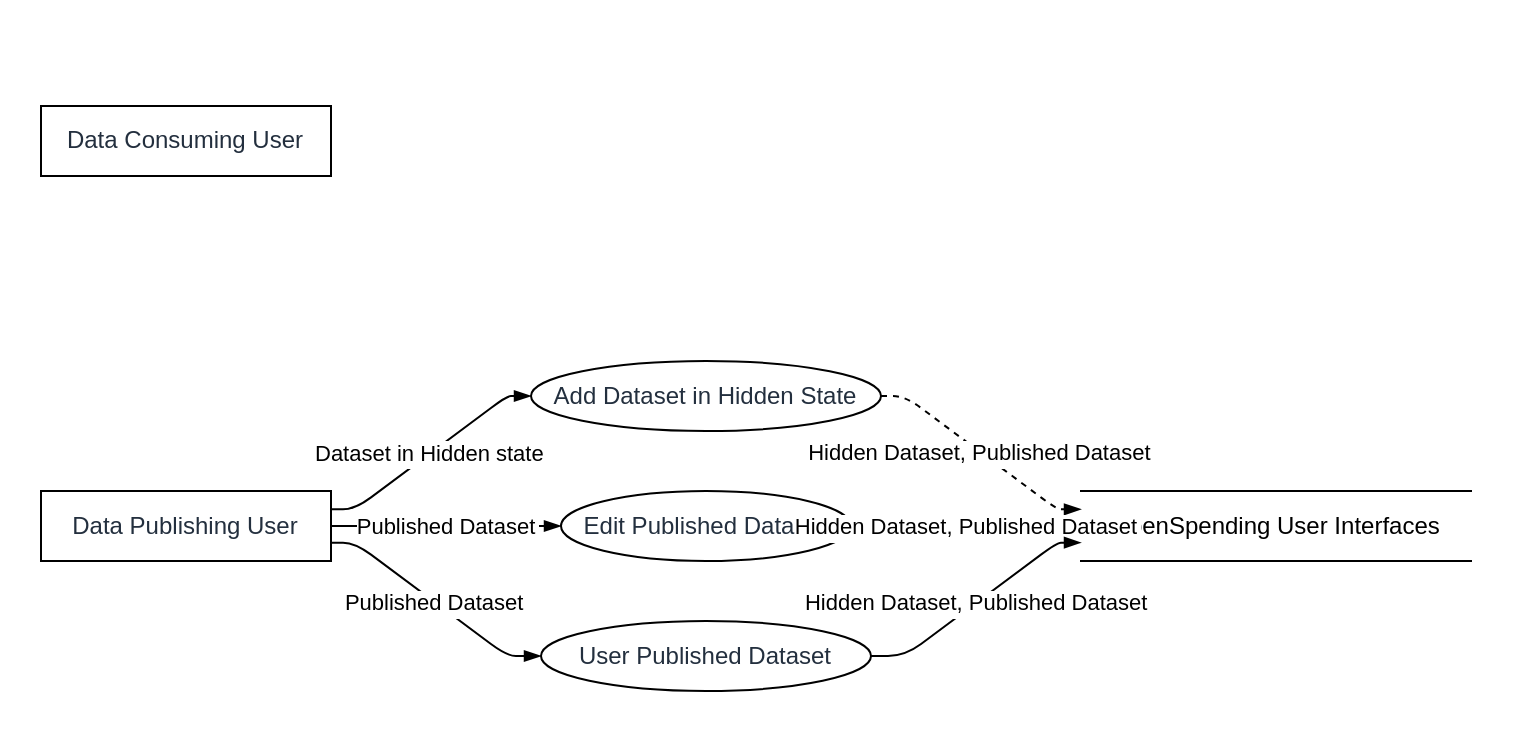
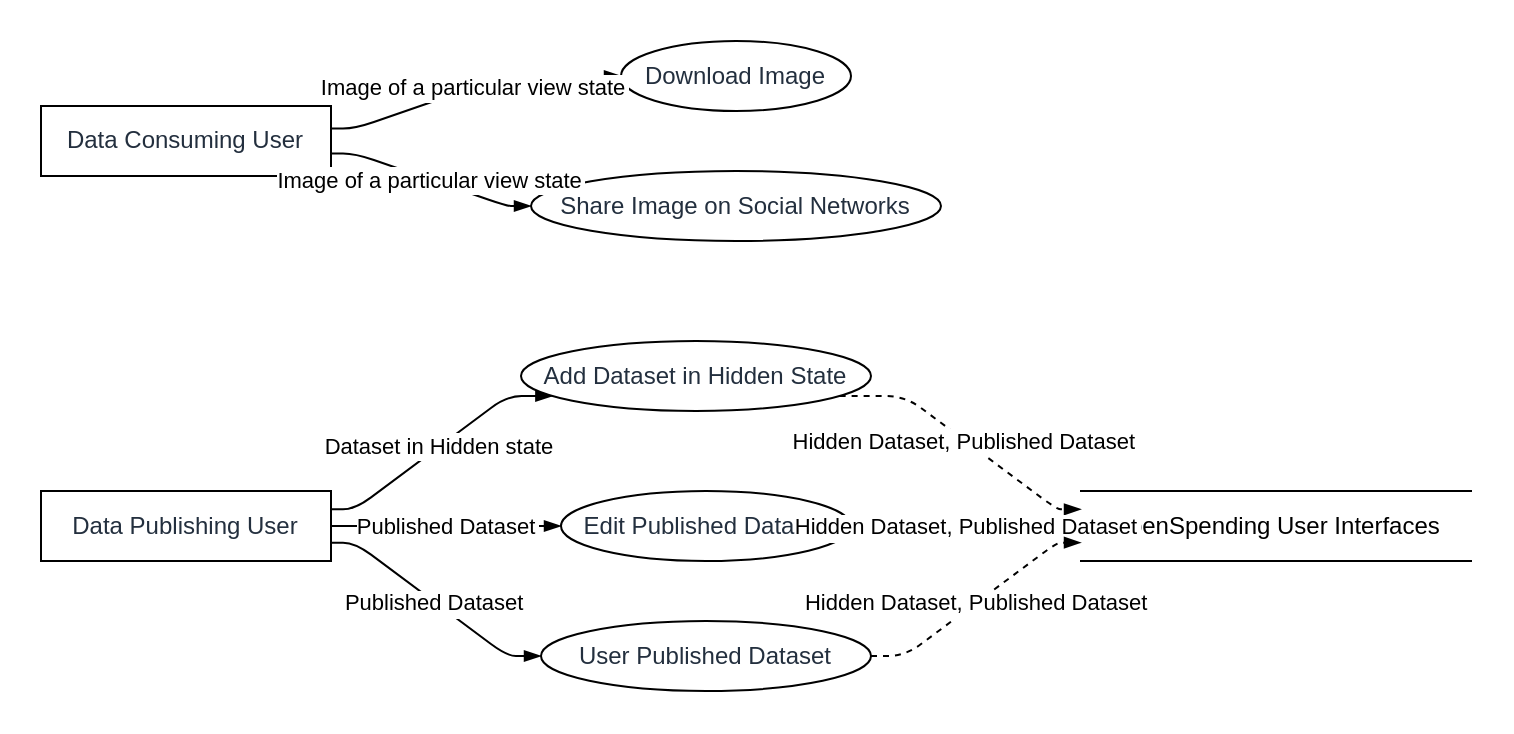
+ <mxCell id="3" value="Download Image" style="shape=ellipse;perimeter=ellipsePerimeter;whiteSpace=wrap;html=1;fillColor=#ffffff;strokeColor=#000000;align=center;verticalAlign=middle;fontColor=#232F3E;" vertex="1" parent="1"><mxGeometry x="310" width="115" height="35" as="geometry" y="20" /></mxCell>
+ <mxCell id="10" value="Image of a particular view state" style="endArrow=blockThin;endFill=1;fontSize=11;orthogonal=1;noEdgeStyle=1;" edge="1" parent="1" source="2" target="3"><mxGeometry relative="1" as="geometry"><Array as="points"><mxPoint x="177" y="63.75" /><mxPoint x="253" y="37.5" /></Array></mxGeometry></mxCell>
+ <mxCell id="11" value="Image of a particular view state" style="endArrow=blockThin;endFill=1;fontSize=11;orthogonal=1;noEdgeStyle=1;" edge="1" parent="1" source="2" target="4"><mxGeometry relative="1" as="geometry"><Array as="points"><mxPoint x="177" y="76.25" /><mxPoint x="253" y="102.5" /></Array></mxGeometry></mxCell>
+ <mxCell id="4" value="Share Image on Social Networks" style="shape=ellipse;perimeter=ellipsePerimeter;whiteSpace=wrap;html=1;fillColor=#ffffff;strokeColor=#000000;align=center;verticalAlign=middle;fontColor=#232F3E;" vertex="1" parent="1"><mxGeometry x="265" y="85" width="205" height="35" as="geometry" /></mxCell>
- <mxCell id="6" value="Add Dataset in Hidden State" style="shape=ellipse;perimeter=ellipsePerimeter;whiteSpace=wrap;html=1;fillColor=#ffffff;strokeColor=#000000;align=center;verticalAlign=middle;fontColor=#232F3E;" vertex="1" parent="1"><mxGeometry x="265" y="180" width="175" height="35" as="geometry" /></mxCell>
+ <mxCell id="6" value="Add Dataset in Hidden State" style="shape=ellipse;perimeter=ellipsePerimeter;whiteSpace=wrap;html=1;fillColor=#ffffff;strokeColor=#000000;align=center;verticalAlign=middle;fontColor=#232F3E;" vertex="1" parent="1"><mxGeometry x="260" y="170" width="175" height="35" as="geometry" /></mxCell>
- <mxCell id="17" value="Hidden Dataset, Published Dataset" style="endArrow=blockThin;endFill=1;fontSize=11;orthogonal=1;noEdgeStyle=1;" edge="1" parent="1" source="8" target="9"><mxGeometry relative="1" as="geometry"><Array as="points"><mxPoint x="452" y="327.5" /><mxPoint x="528" y="270.833" /></Array></mxGeometry></mxCell>
+ <mxCell id="17" value="Hidden Dataset, Published Dataset" style="endArrow=blockThin;endFill=1;fontSize=11;orthogonal=1;noEdgeStyle=1;dashed=1;" edge="1" parent="1" source="8" target="9"><mxGeometry relative="1" as="geometry"><Array as="points"><mxPoint x="452" y="327.5" /><mxPoint x="528" y="270.833" /></Array></mxGeometry></mxCell>
